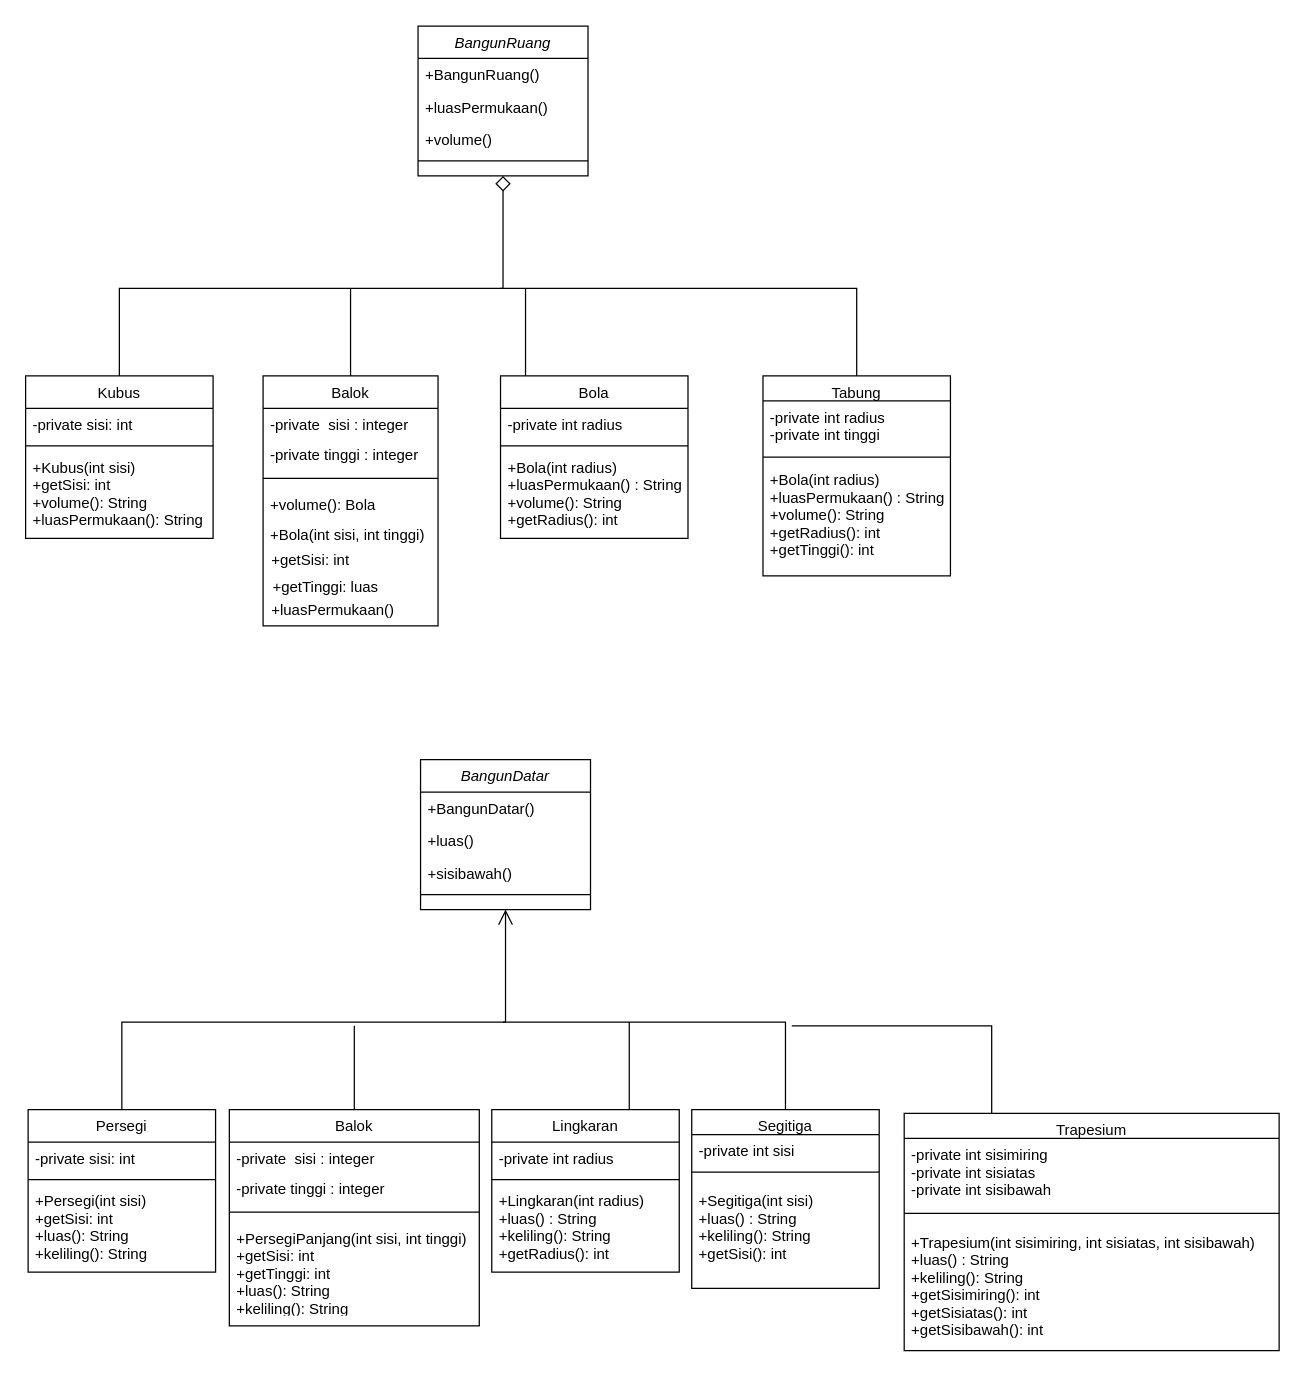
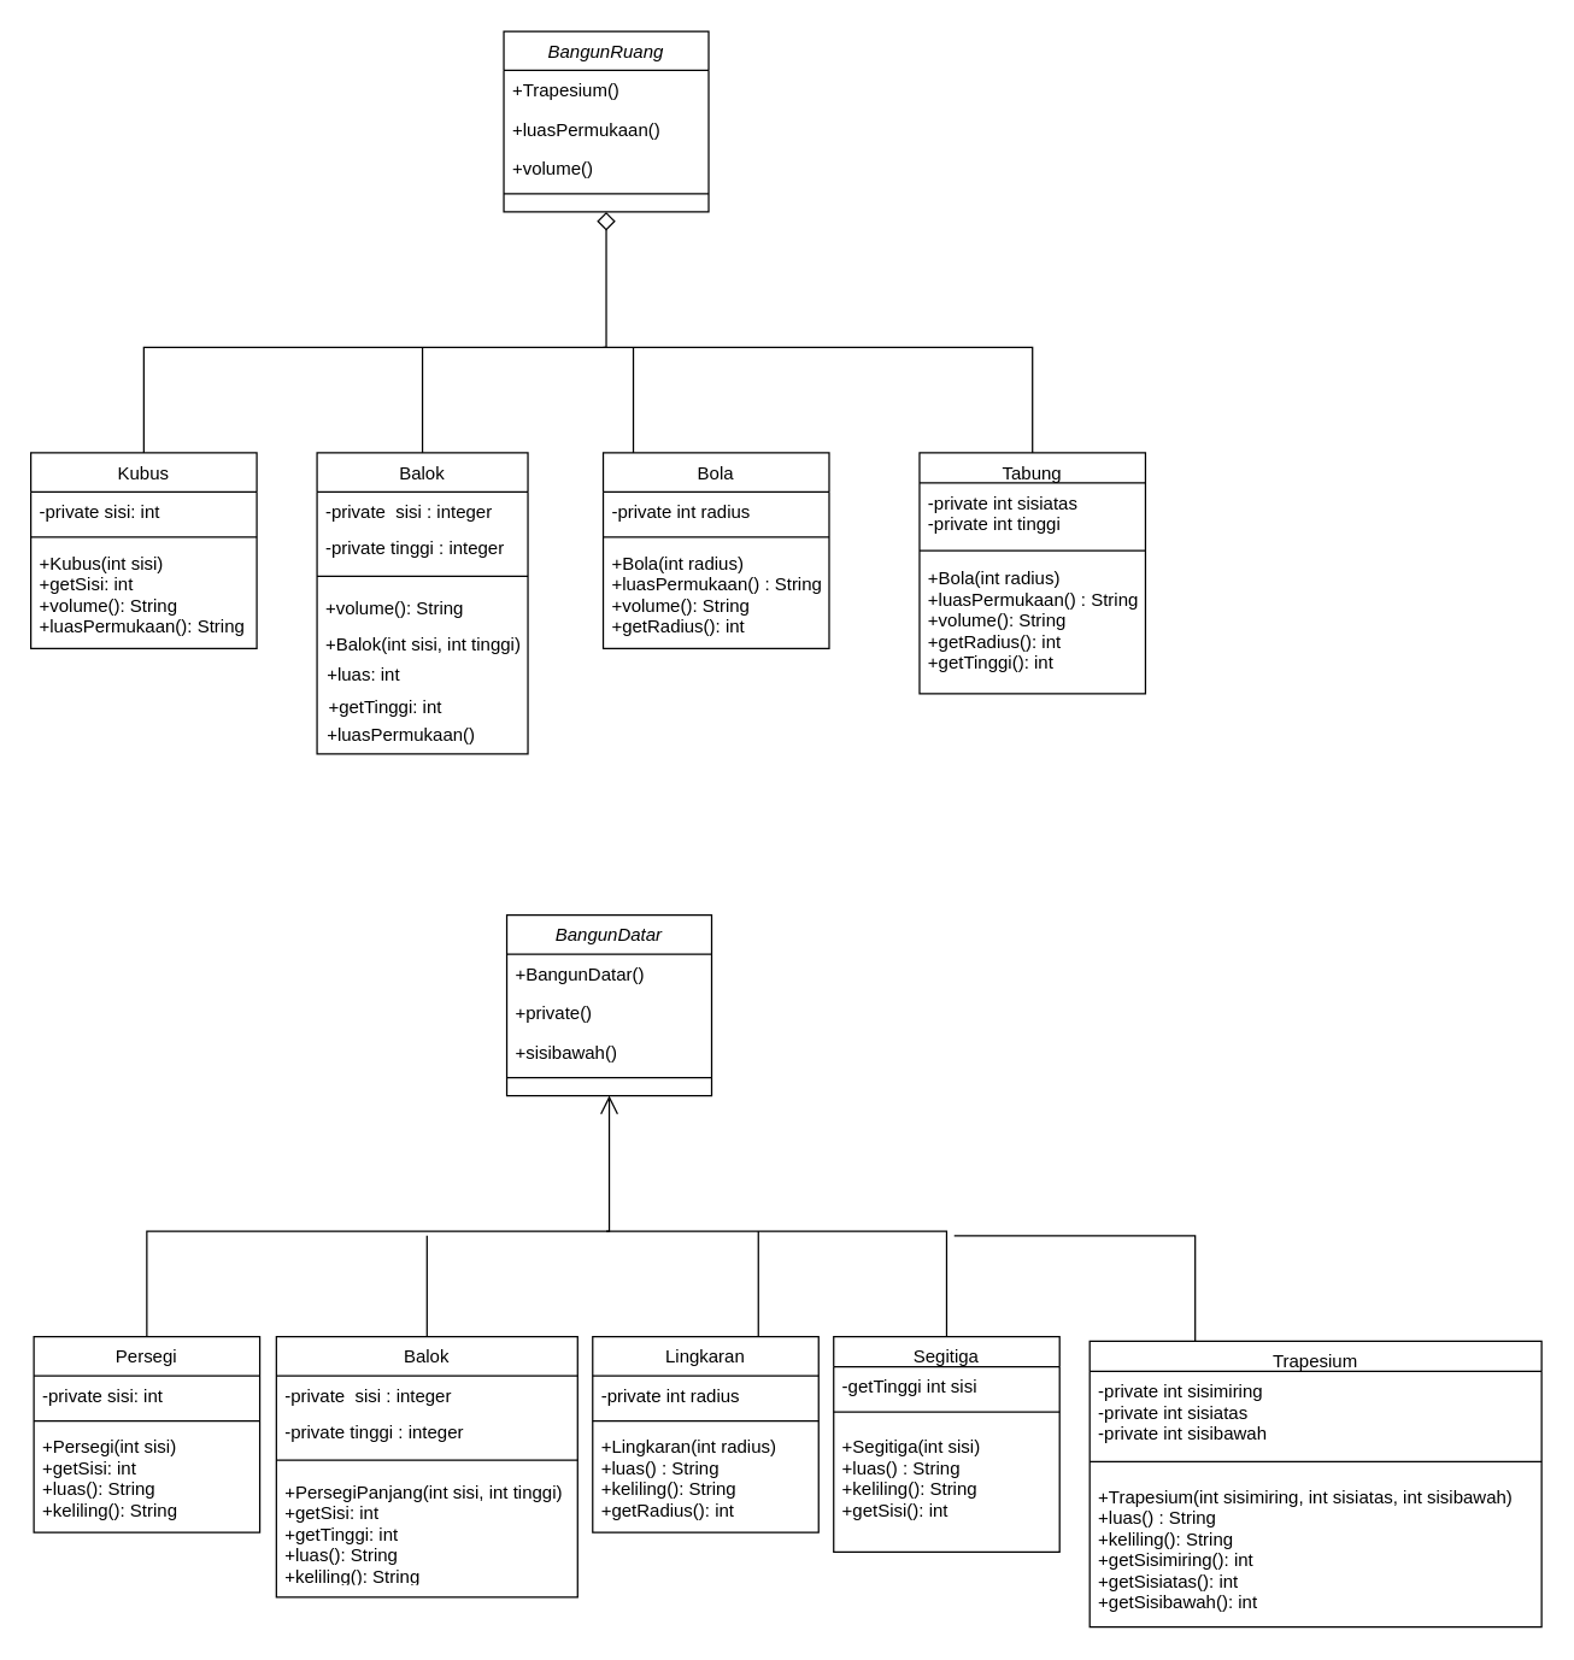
- <mxCell id="3" value="+BangunRuang()" style="text;align=left;verticalAlign=top;spacingLeft=4;spacingRight=4;overflow=hidden;rotatable=0;points=[[0,0.5],[1,0.5]];portConstraint=eastwest;" parent="2" vertex="1"><mxGeometry y="26" width="136" height="26" as="geometry" /></mxCell>
+ <mxCell id="3" value="+Trapesium()" style="text;align=left;verticalAlign=top;spacingLeft=4;spacingRight=4;overflow=hidden;rotatable=0;points=[[0,0.5],[1,0.5]];portConstraint=eastwest;" parent="2" vertex="1"><mxGeometry y="26" width="136" height="26" as="geometry" /></mxCell>
- <mxCell id="25" value="-private int radius&#10;-private int tinggi" style="text;align=left;verticalAlign=top;spacingLeft=4;spacingRight=4;overflow=hidden;rotatable=0;points=[[0,0.5],[1,0.5]];portConstraint=eastwest;" vertex="1" parent="24"><mxGeometry y="20" width="150" height="40" as="geometry" /></mxCell>
+ <mxCell id="25" value="-private int sisiatas&#10;-private int tinggi" style="text;align=left;verticalAlign=top;spacingLeft=4;spacingRight=4;overflow=hidden;rotatable=0;points=[[0,0.5],[1,0.5]];portConstraint=eastwest;" vertex="1" parent="24"><mxGeometry y="20" width="150" height="40" as="geometry" /></mxCell>
- <mxCell id="16" value="+volume(): Bola" style="text;align=left;verticalAlign=top;spacingLeft=4;spacingRight=4;overflow=hidden;rotatable=0;points=[[0,0.5],[1,0.5]];portConstraint=eastwest;" vertex="1" parent="12"><mxGeometry y="90" width="140" height="24" as="geometry" /></mxCell>
+ <mxCell id="16" value="+volume(): String" style="text;align=left;verticalAlign=top;spacingLeft=4;spacingRight=4;overflow=hidden;rotatable=0;points=[[0,0.5],[1,0.5]];portConstraint=eastwest;" vertex="1" parent="12"><mxGeometry y="90" width="140" height="24" as="geometry" /></mxCell>
- <mxCell id="17" value="+Bola(int sisi, int tinggi)" style="text;align=left;verticalAlign=top;spacingLeft=4;spacingRight=4;overflow=hidden;rotatable=0;points=[[0,0.5],[1,0.5]];portConstraint=eastwest;" parent="12" vertex="1"><mxGeometry y="114" width="140" height="24" as="geometry" /></mxCell>
+ <mxCell id="17" value="+Balok(int sisi, int tinggi)" style="text;align=left;verticalAlign=top;spacingLeft=4;spacingRight=4;overflow=hidden;rotatable=0;points=[[0,0.5],[1,0.5]];portConstraint=eastwest;" parent="12" vertex="1"><mxGeometry y="114" width="140" height="24" as="geometry" /></mxCell>
- <mxCell id="28" value="+getSisi: int" style="text;align=left;verticalAlign=top;spacingLeft=4;spacingRight=4;overflow=hidden;rotatable=0;points=[[0,0.5],[1,0.5]];portConstraint=eastwest;" vertex="1" parent="1"><mxGeometry x="211" y="434" width="140" height="24" as="geometry" /></mxCell>
+ <mxCell id="28" value="+luas: int" style="text;align=left;verticalAlign=top;spacingLeft=4;spacingRight=4;overflow=hidden;rotatable=0;points=[[0,0.5],[1,0.5]];portConstraint=eastwest;" vertex="1" parent="1"><mxGeometry x="211" y="434" width="140" height="24" as="geometry" /></mxCell>
- <mxCell id="29" value="+getTinggi: luas" style="text;align=left;verticalAlign=top;spacingLeft=4;spacingRight=4;overflow=hidden;rotatable=0;points=[[0,0.5],[1,0.5]];portConstraint=eastwest;" vertex="1" parent="1"><mxGeometry x="212" y="455" width="140" height="24" as="geometry" /></mxCell>
+ <mxCell id="29" value="+getTinggi: int" style="text;align=left;verticalAlign=top;spacingLeft=4;spacingRight=4;overflow=hidden;rotatable=0;points=[[0,0.5],[1,0.5]];portConstraint=eastwest;" vertex="1" parent="1"><mxGeometry x="212" y="455" width="140" height="24" as="geometry" /></mxCell>
- <mxCell id="34" value="+luas()" style="text;align=left;verticalAlign=top;spacingLeft=4;spacingRight=4;overflow=hidden;rotatable=0;points=[[0,0.5],[1,0.5]];portConstraint=eastwest;rounded=0;shadow=0;html=0;" vertex="1" parent="32"><mxGeometry y="52" width="136" height="26" as="geometry" /></mxCell>
+ <mxCell id="34" value="+private()" style="text;align=left;verticalAlign=top;spacingLeft=4;spacingRight=4;overflow=hidden;rotatable=0;points=[[0,0.5],[1,0.5]];portConstraint=eastwest;rounded=0;shadow=0;html=0;" vertex="1" parent="32"><mxGeometry y="52" width="136" height="26" as="geometry" /></mxCell>
- <mxCell id="54" value="-private int sisi" style="text;align=left;verticalAlign=top;spacingLeft=4;spacingRight=4;overflow=hidden;rotatable=0;points=[[0,0.5],[1,0.5]];portConstraint=eastwest;" vertex="1" parent="53"><mxGeometry y="20" width="150" height="20" as="geometry" /></mxCell>
+ <mxCell id="54" value="-getTinggi int sisi" style="text;align=left;verticalAlign=top;spacingLeft=4;spacingRight=4;overflow=hidden;rotatable=0;points=[[0,0.5],[1,0.5]];portConstraint=eastwest;" vertex="1" parent="53"><mxGeometry y="20" width="150" height="20" as="geometry" /></mxCell>
